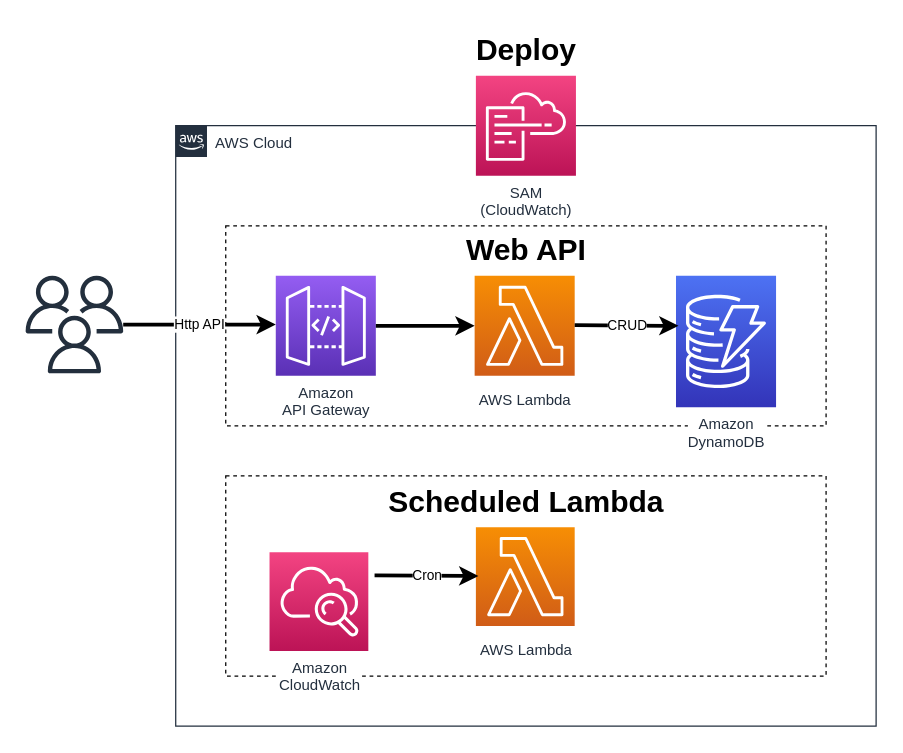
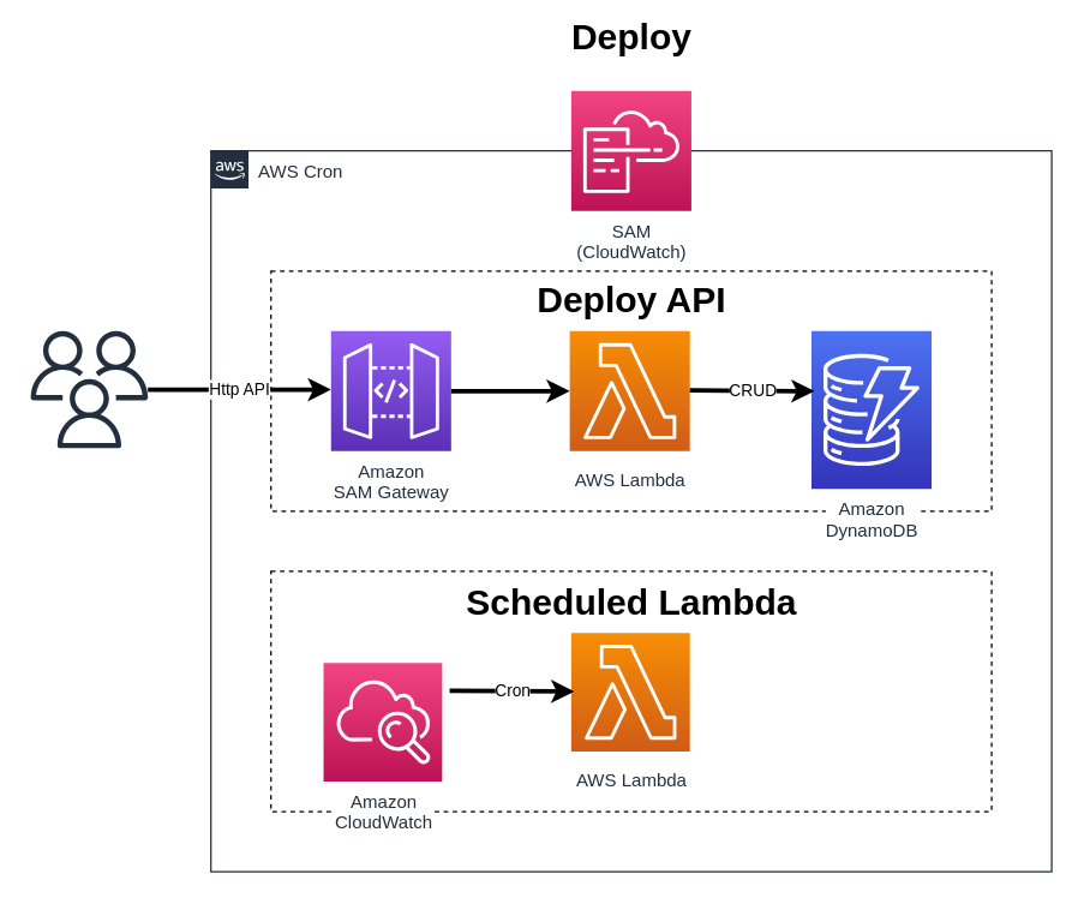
- <mxCell id="19" value="Deploy" style="text;strokeColor=none;fillColor=none;html=1;fontSize=24;fontStyle=1;verticalAlign=middle;align=center;" parent="1" vertex="1"><mxGeometry x="340" y="20" width="160" height="40" as="geometry" /></mxCell>
+ <mxCell id="19" value="Deploy" style="text;strokeColor=none;fillColor=none;html=1;fontSize=24;fontStyle=1;verticalAlign=middle;align=center;" parent="1" vertex="1"><mxGeometry x="340" y="5" width="160" height="40" as="geometry" /></mxCell>
- <mxCell id="2" value="AWS Cloud" style="points=[[0,0],[0.25,0],[0.5,0],[0.75,0],[1,0],[1,0.25],[1,0.5],[1,0.75],[1,1],[0.75,1],[0.5,1],[0.25,1],[0,1],[0,0.75],[0,0.5],[0,0.25]];outlineConnect=0;gradientColor=none;html=1;whiteSpace=wrap;fontSize=12;fontStyle=0;shape=mxgraph.aws4.group;grIcon=mxgraph.aws4.group_aws_cloud_alt;strokeColor=#232F3E;fillColor=none;verticalAlign=top;align=left;spacingLeft=30;fontColor=#232F3E;dashed=0;labelBackgroundColor=#ffffff;container=1;pointerEvents=0;collapsible=0;recursiveResize=0;" parent="1" vertex="1"><mxGeometry x="140" y="100" width="560" height="480" as="geometry" /></mxCell>
+ <mxCell id="2" value="AWS Cron" style="points=[[0,0],[0.25,0],[0.5,0],[0.75,0],[1,0],[1,0.25],[1,0.5],[1,0.75],[1,1],[0.75,1],[0.5,1],[0.25,1],[0,1],[0,0.75],[0,0.5],[0,0.25]];outlineConnect=0;gradientColor=none;html=1;whiteSpace=wrap;fontSize=12;fontStyle=0;shape=mxgraph.aws4.group;grIcon=mxgraph.aws4.group_aws_cloud_alt;strokeColor=#232F3E;fillColor=none;verticalAlign=top;align=left;spacingLeft=30;fontColor=#232F3E;dashed=0;labelBackgroundColor=#ffffff;container=1;pointerEvents=0;collapsible=0;recursiveResize=0;" parent="1" vertex="1"><mxGeometry x="140" y="100" width="560" height="480" as="geometry" /></mxCell>
- <mxCell id="10" value="Web API" style="text;strokeColor=none;fillColor=none;html=1;fontSize=24;fontStyle=1;verticalAlign=middle;align=center;" parent="4" vertex="1"><mxGeometry x="160" width="160" height="40" as="geometry" /></mxCell>
+ <mxCell id="10" value="Deploy API" style="text;strokeColor=none;fillColor=none;html=1;fontSize=24;fontStyle=1;verticalAlign=middle;align=center;" parent="4" vertex="1"><mxGeometry x="160" width="160" height="40" as="geometry" /></mxCell>
- <mxCell id="7" value="Amazon&lt;br&gt;API Gateway" style="sketch=0;points=[[0,0,0],[0.25,0,0],[0.5,0,0],[0.75,0,0],[1,0,0],[0,1,0],[0.25,1,0],[0.5,1,0],[0.75,1,0],[1,1,0],[0,0.25,0],[0,0.5,0],[0,0.75,0],[1,0.25,0],[1,0.5,0],[1,0.75,0]];outlineConnect=0;fontColor=#232F3E;gradientColor=#945DF2;gradientDirection=north;fillColor=#5A30B5;strokeColor=#ffffff;dashed=0;verticalLabelPosition=bottom;verticalAlign=top;align=center;html=1;fontSize=12;fontStyle=0;aspect=fixed;shape=mxgraph.aws4.resourceIcon;resIcon=mxgraph.aws4.api_gateway;" parent="4" vertex="1"><mxGeometry x="40" y="40" width="80" height="80" as="geometry" /></mxCell>
+ <mxCell id="7" value="Amazon&lt;br&gt;SAM Gateway" style="sketch=0;points=[[0,0,0],[0.25,0,0],[0.5,0,0],[0.75,0,0],[1,0,0],[0,1,0],[0.25,1,0],[0.5,1,0],[0.75,1,0],[1,1,0],[0,0.25,0],[0,0.5,0],[0,0.75,0],[1,0.25,0],[1,0.5,0],[1,0.75,0]];outlineConnect=0;fontColor=#232F3E;gradientColor=#945DF2;gradientDirection=north;fillColor=#5A30B5;strokeColor=#ffffff;dashed=0;verticalLabelPosition=bottom;verticalAlign=top;align=center;html=1;fontSize=12;fontStyle=0;aspect=fixed;shape=mxgraph.aws4.resourceIcon;resIcon=mxgraph.aws4.api_gateway;" parent="4" vertex="1"><mxGeometry x="40" y="40" width="80" height="80" as="geometry" /></mxCell>
